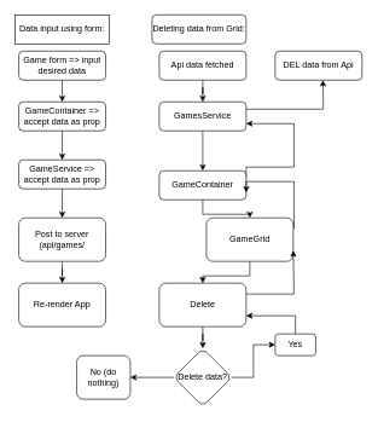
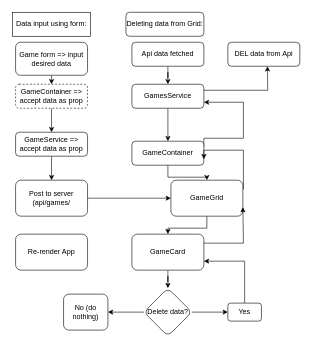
- <mxCell id="3" value="Game form =&amp;gt; input desired data" style="rounded=1;whiteSpace=wrap;html=1;fontSize=12;glass=0;strokeWidth=1;shadow=0;" parent="1" vertex="1"><mxGeometry x="25" y="70" width="120" height="40" as="geometry" /></mxCell>
+ <mxCell id="3" value="Game form =&amp;gt; input desired data" style="rounded=1;whiteSpace=wrap;html=1;fontSize=12;glass=0;strokeWidth=1;shadow=0;" parent="1" vertex="1"><mxGeometry x="25" y="70" width="120" height="55" as="geometry" /></mxCell>
- <mxCell id="5" value="GameContainer =&amp;gt; accept data as prop" style="rounded=1;whiteSpace=wrap;html=1;fontSize=12;glass=0;strokeWidth=1;shadow=0;" parent="1" vertex="1"><mxGeometry x="25" y="140" width="120" height="40" as="geometry" /></mxCell>
+ <mxCell id="5" value="GameContainer =&amp;gt; accept data as prop" style="rounded=1;whiteSpace=wrap;html=1;fontSize=12;glass=0;strokeWidth=1;shadow=0;dashed=1;" parent="1" vertex="1"><mxGeometry x="25" y="140" width="120" height="40" as="geometry" /></mxCell>
- <mxCell id="8" value="" style="edgeStyle=orthogonalEdgeStyle;rounded=0;orthogonalLoop=1;jettySize=auto;html=1;" edge="1" parent="1" source="9" target="10"><mxGeometry relative="1" as="geometry" /></mxCell>
+ <mxCell id="8" value="" style="edgeStyle=orthogonalEdgeStyle;rounded=0;orthogonalLoop=1;jettySize=auto;html=1;" edge="1" parent="1" source="9" target="21"><mxGeometry relative="1" as="geometry" /></mxCell>
- <mxCell id="24" value="Delete" style="whiteSpace=wrap;html=1;rounded=1;glass=0;strokeWidth=1;shadow=0;" vertex="1" parent="1"><mxGeometry x="219" y="390" width="120" height="60" as="geometry" /></mxCell>
+ <mxCell id="24" value="GameCard" style="whiteSpace=wrap;html=1;rounded=1;glass=0;strokeWidth=1;shadow=0;" vertex="1" parent="1"><mxGeometry x="219" y="390" width="120" height="60" as="geometry" /></mxCell>
- <mxCell id="31" value="Yes" style="whiteSpace=wrap;html=1;rounded=1;glass=0;strokeWidth=1;shadow=0;" vertex="1" parent="1"><mxGeometry x="379" y="460" width="56" height="30" as="geometry" /></mxCell>
+ <mxCell id="31" value="Yes" style="whiteSpace=wrap;html=1;rounded=1;glass=0;strokeWidth=1;shadow=0;" vertex="1" parent="1"><mxGeometry x="379" y="505" width="56" height="30" as="geometry" /></mxCell>
